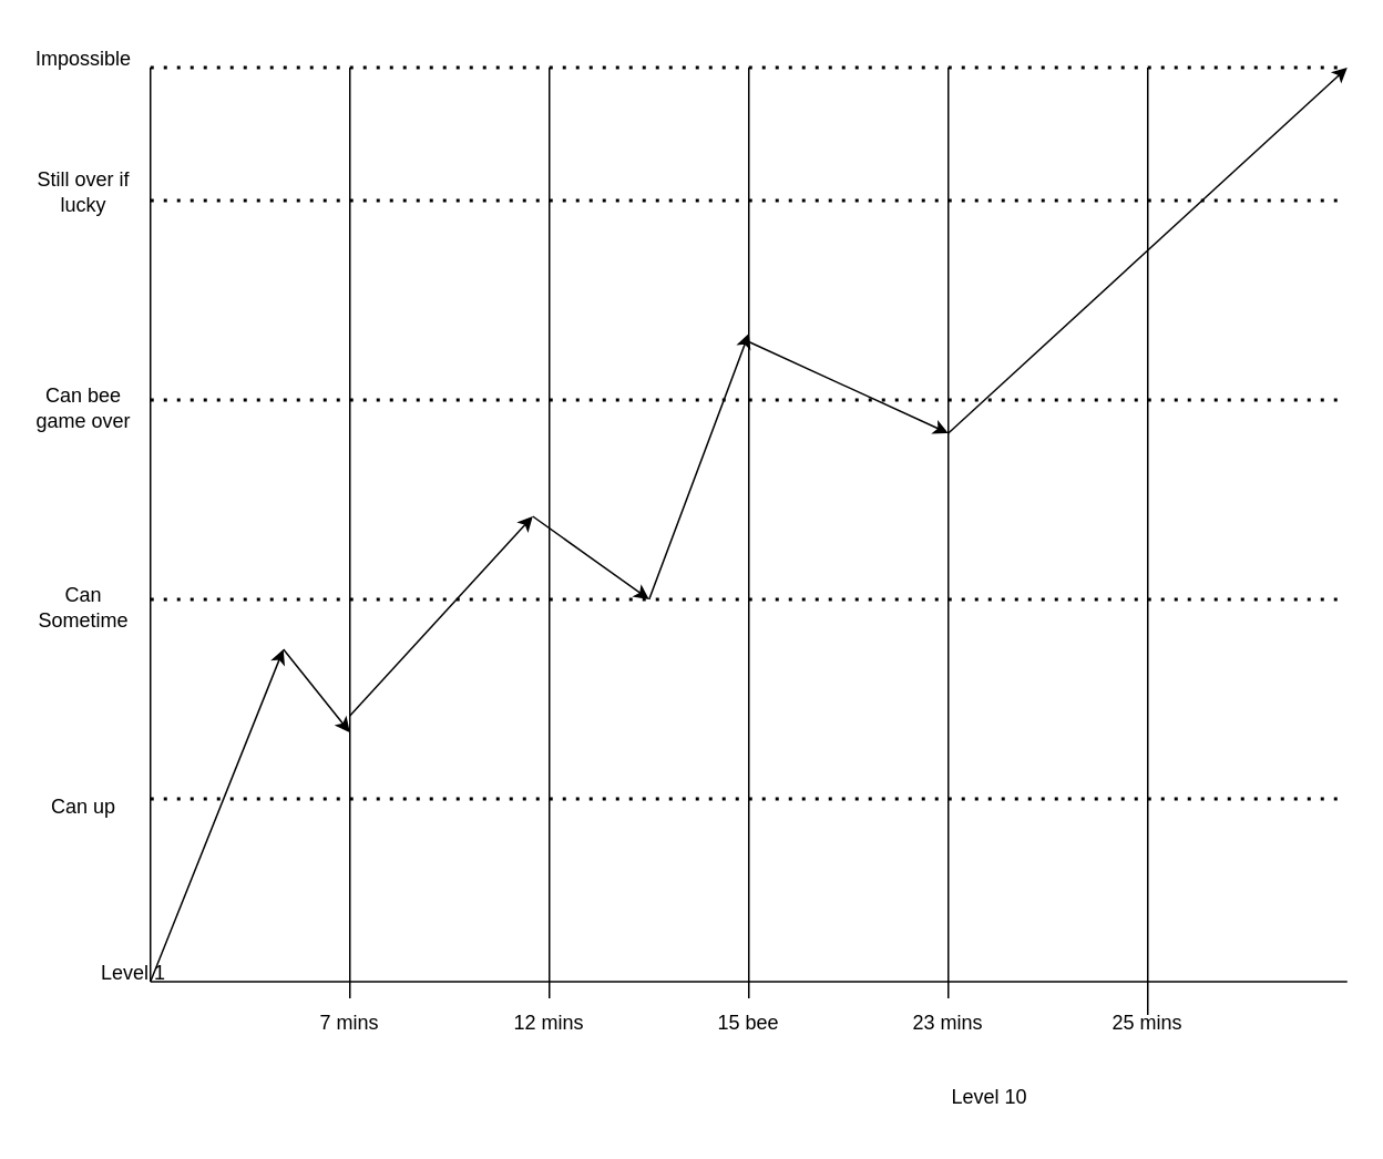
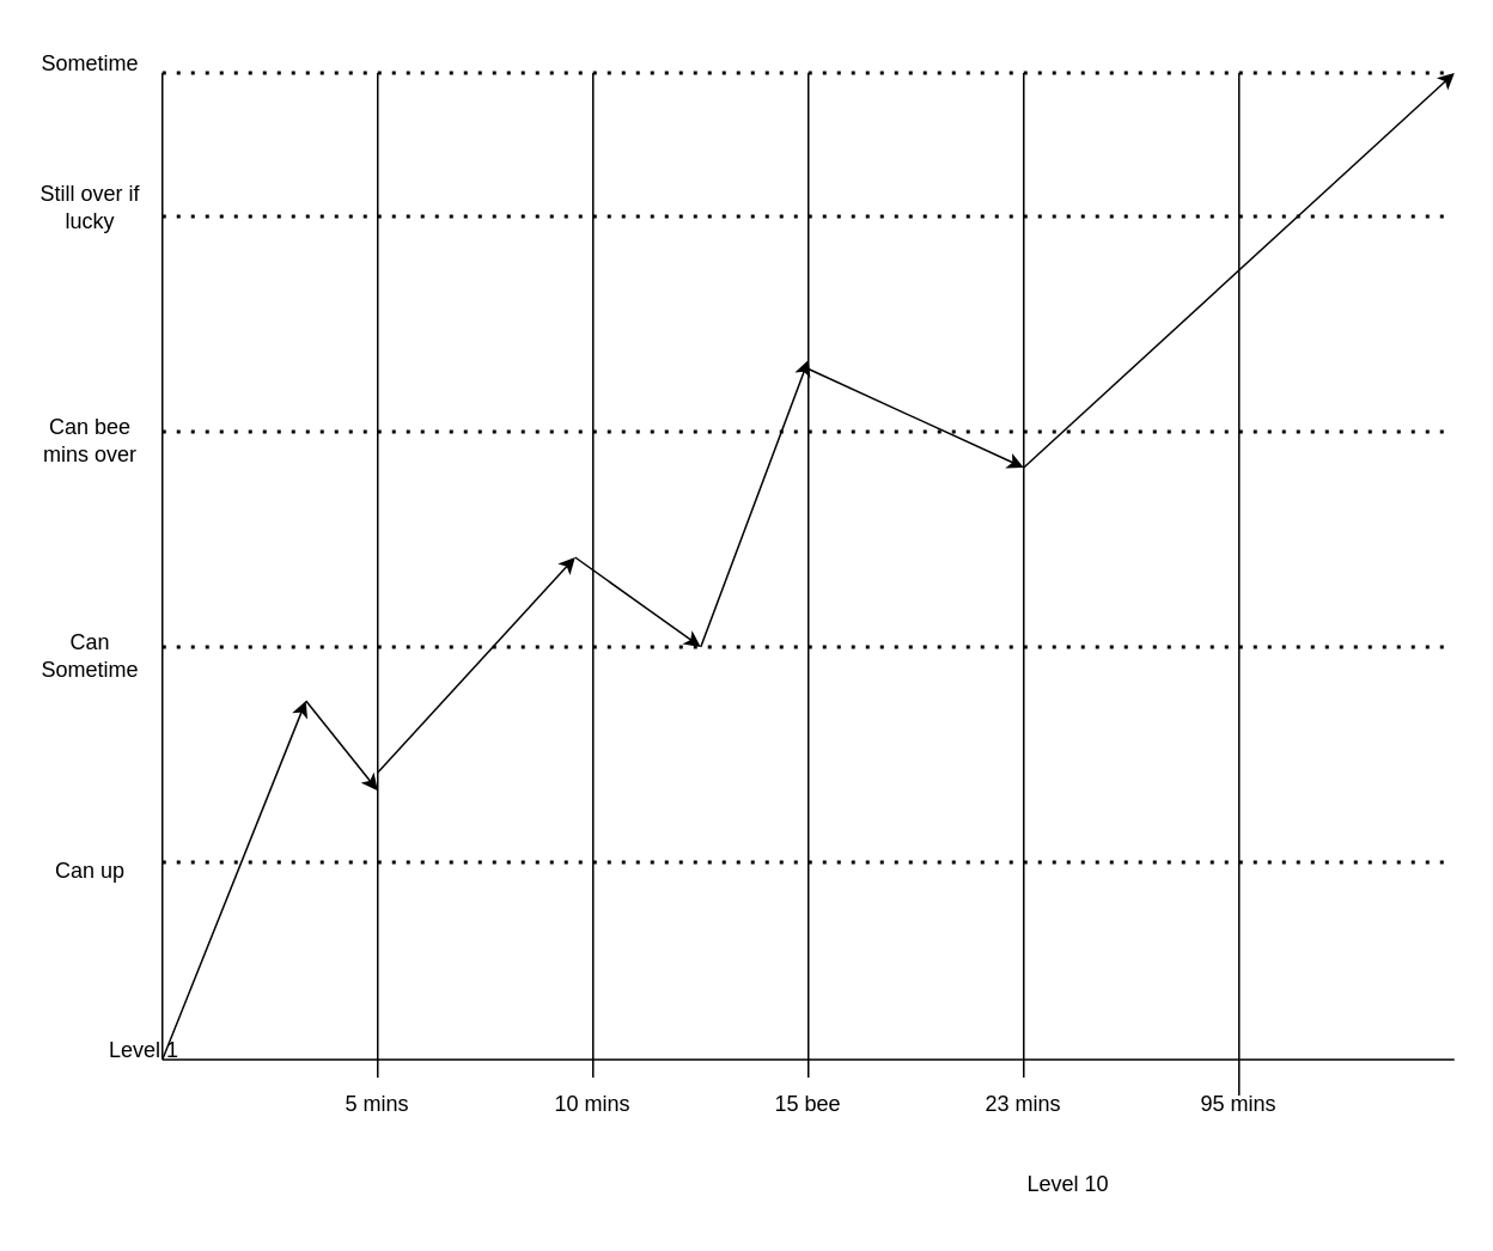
- <mxCell id="16" value="Impossible" style="text;html=1;strokeColor=none;fillColor=none;align=center;verticalAlign=middle;whiteSpace=wrap;rounded=0;" parent="1" vertex="1"><mxGeometry x="20" y="20" width="60" height="30" as="geometry" /></mxCell>
+ <mxCell id="16" value="Sometime" style="text;html=1;strokeColor=none;fillColor=none;align=center;verticalAlign=middle;whiteSpace=wrap;rounded=0;" parent="1" vertex="1"><mxGeometry x="20" y="20" width="60" height="30" as="geometry" /></mxCell>
- <mxCell id="13" value="Can bee game over" style="text;html=1;strokeColor=none;fillColor=none;align=center;verticalAlign=middle;whiteSpace=wrap;rounded=0;" parent="1" vertex="1"><mxGeometry x="20" y="230" width="60" height="30" as="geometry" /></mxCell>
+ <mxCell id="13" value="Can bee mins over" style="text;html=1;strokeColor=none;fillColor=none;align=center;verticalAlign=middle;whiteSpace=wrap;rounded=0;" parent="1" vertex="1"><mxGeometry x="20" y="230" width="60" height="30" as="geometry" /></mxCell>
- <mxCell id="26" value="7 mins" style="text;html=1;strokeColor=none;fillColor=none;align=center;verticalAlign=middle;whiteSpace=wrap;rounded=0;" vertex="1" parent="1"><mxGeometry x="180" y="600" width="60" height="30" as="geometry" /></mxCell>
+ <mxCell id="26" value="5 mins" style="text;html=1;strokeColor=none;fillColor=none;align=center;verticalAlign=middle;whiteSpace=wrap;rounded=0;" vertex="1" parent="1"><mxGeometry x="180" y="600" width="60" height="30" as="geometry" /></mxCell>
- <mxCell id="27" value="12 mins" style="text;html=1;strokeColor=none;fillColor=none;align=center;verticalAlign=middle;whiteSpace=wrap;rounded=0;" vertex="1" parent="1"><mxGeometry x="300" y="600" width="60" height="30" as="geometry" /></mxCell>
+ <mxCell id="27" value="10 mins" style="text;html=1;strokeColor=none;fillColor=none;align=center;verticalAlign=middle;whiteSpace=wrap;rounded=0;" vertex="1" parent="1"><mxGeometry x="300" y="600" width="60" height="30" as="geometry" /></mxCell>
- <mxCell id="30" value="25 mins" style="text;html=1;strokeColor=none;fillColor=none;align=center;verticalAlign=middle;whiteSpace=wrap;rounded=0;" vertex="1" parent="1"><mxGeometry x="660" y="600" width="60" height="30" as="geometry" /></mxCell>
+ <mxCell id="30" value="95 mins" style="text;html=1;strokeColor=none;fillColor=none;align=center;verticalAlign=middle;whiteSpace=wrap;rounded=0;" vertex="1" parent="1"><mxGeometry x="660" y="600" width="60" height="30" as="geometry" /></mxCell>
